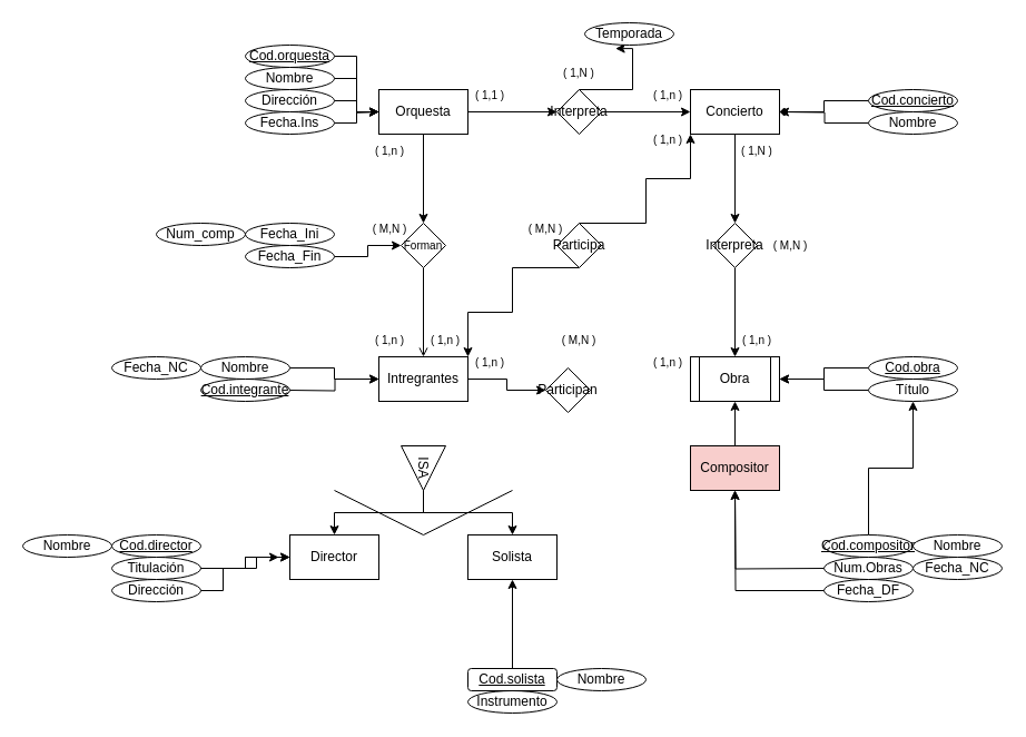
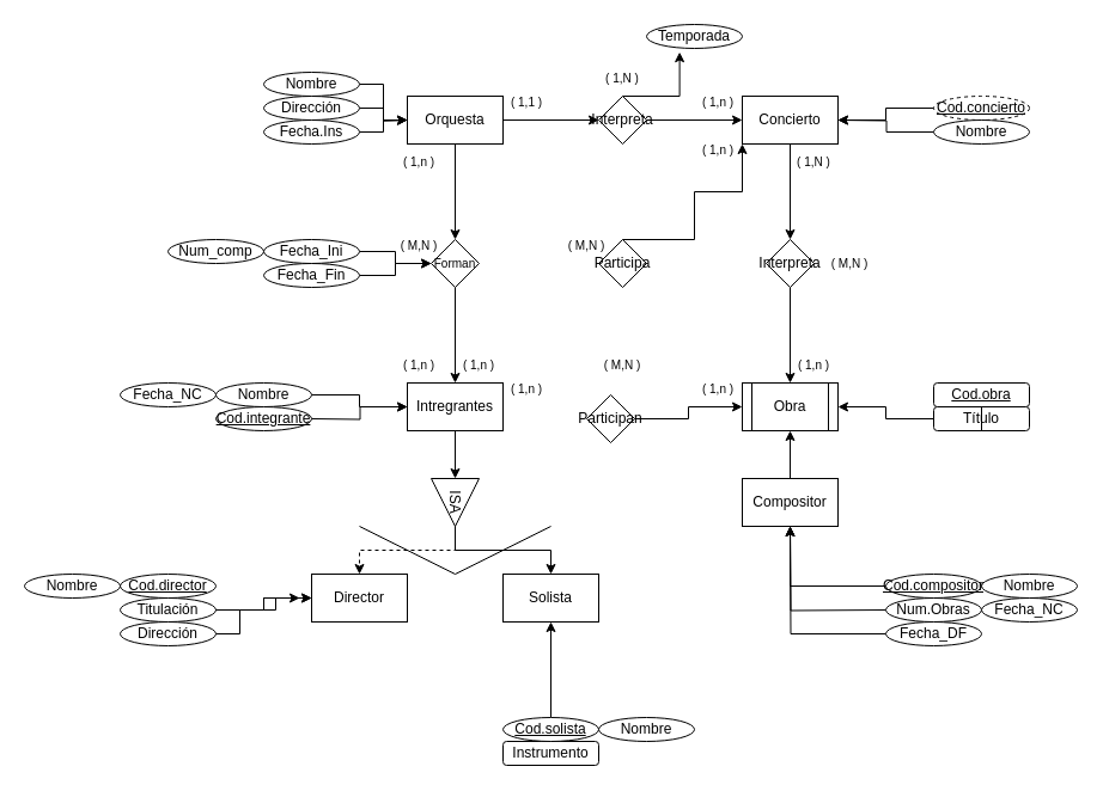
- <mxCell id="86" value="Temporada" style="ellipse;whiteSpace=wrap;html=1;" parent="1" vertex="1"><mxGeometry x="525" y="20" width="80" height="20" as="geometry" /></mxCell>
+ <mxCell id="86" value="Temporada" style="ellipse;whiteSpace=wrap;html=1;" parent="1" vertex="1"><mxGeometry x="540" y="20" width="80" height="20" as="geometry" /></mxCell>
- <mxCell id="5" value="&lt;u&gt;Cod.orquesta&lt;/u&gt;" style="ellipse;whiteSpace=wrap;html=1;" parent="1" vertex="1"><mxGeometry x="220" y="40" width="80" height="20" as="geometry" /></mxCell>
- <mxCell id="4" style="edgeStyle=orthogonalEdgeStyle;rounded=0;orthogonalLoop=1;jettySize=auto;html=1;entryX=0;entryY=0.5;entryDx=0;entryDy=0;fontSize=10;" parent="1" source="5" target="11" edge="1"><mxGeometry relative="1" as="geometry" /></mxCell>
- <mxCell id="56" style="edgeStyle=orthogonalEdgeStyle;rounded=0;orthogonalLoop=1;jettySize=auto;html=1;entryX=1;entryY=0.5;entryDx=0;entryDy=0;fontSize=10;endArrow=diamond;" parent="1" source="57" target="16" edge="1"><mxGeometry relative="1" as="geometry" /></mxCell>
+ <mxCell id="56" style="edgeStyle=orthogonalEdgeStyle;rounded=0;orthogonalLoop=1;jettySize=auto;html=1;entryX=1;entryY=0.5;entryDx=0;entryDy=0;fontSize=10;" parent="1" source="57" target="16" edge="1"><mxGeometry relative="1" as="geometry" /></mxCell>
- <mxCell id="57" value="&lt;u&gt;Cod.concierto&lt;/u&gt;" style="ellipse;whiteSpace=wrap;html=1;" parent="1" vertex="1"><mxGeometry x="780" y="80" width="80" height="20" as="geometry" /></mxCell>
+ <mxCell id="57" value="&lt;u&gt;Cod.concierto&lt;/u&gt;" style="ellipse;whiteSpace=wrap;html=1;dashed=1;" parent="1" vertex="1"><mxGeometry x="780" y="80" width="80" height="20" as="geometry" /></mxCell>
+ <mxCell id="39" style="edgeStyle=orthogonalEdgeStyle;rounded=0;orthogonalLoop=1;jettySize=auto;html=1;entryX=0;entryY=0.5;entryDx=0;entryDy=0;fontSize=10;" parent="1" source="40" target="18" edge="1"><mxGeometry relative="1" as="geometry" /></mxCell>
- <mxCell id="7" style="edgeStyle=orthogonalEdgeStyle;rounded=0;orthogonalLoop=1;jettySize=auto;html=1;entryX=1;entryY=0;entryDx=0;entryDy=0;exitX=0.5;exitY=1;exitDx=0;exitDy=0;" parent="1" source="8" target="21" edge="1"><mxGeometry relative="1" as="geometry"><Array as="points"><mxPoint x="460" y="240" /><mxPoint x="460" y="280" /><mxPoint x="420" y="280" /></Array></mxGeometry></mxCell>
- <mxCell id="17" value="" style="edgeStyle=orthogonalEdgeStyle;rounded=0;orthogonalLoop=1;jettySize=auto;html=1;endArrow=open;" parent="1" source="18" target="21" edge="1"><mxGeometry relative="1" as="geometry" /></mxCell>
+ <mxCell id="17" value="" style="edgeStyle=orthogonalEdgeStyle;rounded=0;orthogonalLoop=1;jettySize=auto;html=1;" parent="1" source="18" target="21" edge="1"><mxGeometry relative="1" as="geometry" /></mxCell>
- <mxCell id="69" style="edgeStyle=orthogonalEdgeStyle;rounded=0;orthogonalLoop=1;jettySize=auto;html=1;entryX=1;entryY=0.5;entryDx=0;entryDy=0;fontSize=10;" parent="1" source="70" target="30" edge="1"><mxGeometry relative="1" as="geometry" /></mxCell>
+ <mxCell id="69" style="edgeStyle=orthogonalEdgeStyle;rounded=0;orthogonalLoop=1;jettySize=auto;html=1;fontSize=10;" parent="1" source="70" target="68" edge="1"><mxGeometry relative="1" as="geometry" /></mxCell>
- <mxCell id="70" value="&lt;u&gt;Cod.obra&lt;/u&gt;" style="ellipse;whiteSpace=wrap;html=1;" parent="1" vertex="1"><mxGeometry x="780" y="320" width="80" height="20" as="geometry" /></mxCell>
+ <mxCell id="70" value="&lt;u&gt;Cod.obra&lt;/u&gt;" style="whiteSpace=wrap;html=1;rounded=1;" parent="1" vertex="1"><mxGeometry x="780" y="320" width="80" height="20" as="geometry" /></mxCell>
- <mxCell id="20" value="" style="edgeStyle=orthogonalEdgeStyle;rounded=0;orthogonalLoop=1;jettySize=auto;html=1;" parent="1" source="21" target="29" edge="1"><mxGeometry relative="1" as="geometry" /></mxCell>
+ <mxCell id="28" value="" style="edgeStyle=orthogonalEdgeStyle;rounded=0;orthogonalLoop=1;jettySize=auto;html=1;" parent="1" source="29" target="30" edge="1"><mxGeometry relative="1" as="geometry" /></mxCell>
- <mxCell id="68" value="Título" style="ellipse;whiteSpace=wrap;html=1;" parent="1" vertex="1"><mxGeometry x="780" y="340" width="80" height="20" as="geometry" /></mxCell>
+ <mxCell id="68" value="Título" style="whiteSpace=wrap;html=1;rounded=1;" parent="1" vertex="1"><mxGeometry x="780" y="340" width="80" height="20" as="geometry" /></mxCell>
+ <mxCell id="19" value="" style="edgeStyle=orthogonalEdgeStyle;rounded=0;orthogonalLoop=1;jettySize=auto;html=1;" parent="1" source="21" target="25" edge="1"><mxGeometry relative="1" as="geometry" /></mxCell>
- <mxCell id="3" value="Compositor" style="rounded=0;whiteSpace=wrap;html=1;fillColor=#f8cecc;" parent="1" vertex="1"><mxGeometry x="620" y="400" width="80" height="40" as="geometry" /></mxCell>
+ <mxCell id="3" value="Compositor" style="rounded=0;whiteSpace=wrap;html=1;" parent="1" vertex="1"><mxGeometry x="620" y="400" width="80" height="40" as="geometry" /></mxCell>
- <mxCell id="60" style="edgeStyle=orthogonalEdgeStyle;rounded=0;orthogonalLoop=1;jettySize=auto;html=1;fontSize=10;" parent="1" source="61" target="68" edge="1"><mxGeometry relative="1" as="geometry" /></mxCell>
+ <mxCell id="60" style="edgeStyle=orthogonalEdgeStyle;rounded=0;orthogonalLoop=1;jettySize=auto;html=1;entryX=0.5;entryY=1;entryDx=0;entryDy=0;fontSize=10;" parent="1" source="61" target="3" edge="1"><mxGeometry relative="1" as="geometry" /></mxCell>
- <mxCell id="24" style="edgeStyle=orthogonalEdgeStyle;rounded=0;orthogonalLoop=1;jettySize=auto;html=1;exitX=1;exitY=0.5;exitDx=0;exitDy=0;entryX=0.5;entryY=0;entryDx=0;entryDy=0;" parent="1" source="25" target="22" edge="1"><mxGeometry relative="1" as="geometry" /></mxCell>
+ <mxCell id="24" style="edgeStyle=orthogonalEdgeStyle;rounded=0;orthogonalLoop=1;jettySize=auto;html=1;exitX=1;exitY=0.5;exitDx=0;exitDy=0;entryX=0.5;entryY=0;entryDx=0;entryDy=0;dashed=1;" parent="1" source="25" target="22" edge="1"><mxGeometry relative="1" as="geometry" /></mxCell>
- <mxCell id="55" value="&lt;u&gt;Cod.solista&lt;/u&gt;" style="whiteSpace=wrap;html=1;rounded=1;" parent="1" vertex="1"><mxGeometry x="420" y="600" width="80" height="20" as="geometry" /></mxCell>
+ <mxCell id="55" value="&lt;u&gt;Cod.solista&lt;/u&gt;" style="ellipse;whiteSpace=wrap;html=1;" parent="1" vertex="1"><mxGeometry x="420" y="600" width="80" height="20" as="geometry" /></mxCell>
- <mxCell id="53" value="Instrumento" style="ellipse;whiteSpace=wrap;html=1;" parent="1" vertex="1"><mxGeometry x="420" y="620" width="80" height="20" as="geometry" /></mxCell>
+ <mxCell id="53" value="Instrumento" style="whiteSpace=wrap;html=1;rounded=1;" parent="1" vertex="1"><mxGeometry x="420" y="620" width="80" height="20" as="geometry" /></mxCell>
